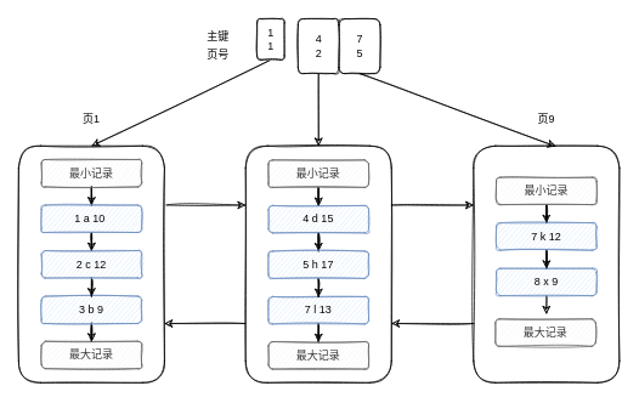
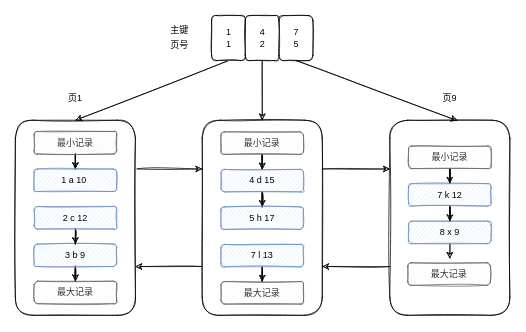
- <mxCell id="35" value="1&lt;br&gt;1" style="rounded=1;whiteSpace=wrap;html=1;sketch=1;" vertex="1" parent="1"><mxGeometry x="281.5" y="20" width="30" height="45" as="geometry" /></mxCell>
+ <mxCell id="35" value="1&lt;br&gt;1" style="rounded=1;whiteSpace=wrap;html=1;sketch=1;" vertex="1" parent="1"><mxGeometry x="281.5" y="20" width="45" height="60" as="geometry" /></mxCell>
- <mxCell id="8" value="" style="edgeStyle=orthogonalEdgeStyle;rounded=0;orthogonalLoop=1;jettySize=auto;html=1;sketch=1;" edge="1" parent="1" source="9" target="11"><mxGeometry relative="1" as="geometry" /></mxCell>
- <mxCell id="22" value="" style="edgeStyle=orthogonalEdgeStyle;rounded=0;orthogonalLoop=1;jettySize=auto;html=1;sketch=1;" edge="1" parent="1" source="23" target="19"><mxGeometry relative="1" as="geometry" /></mxCell>
